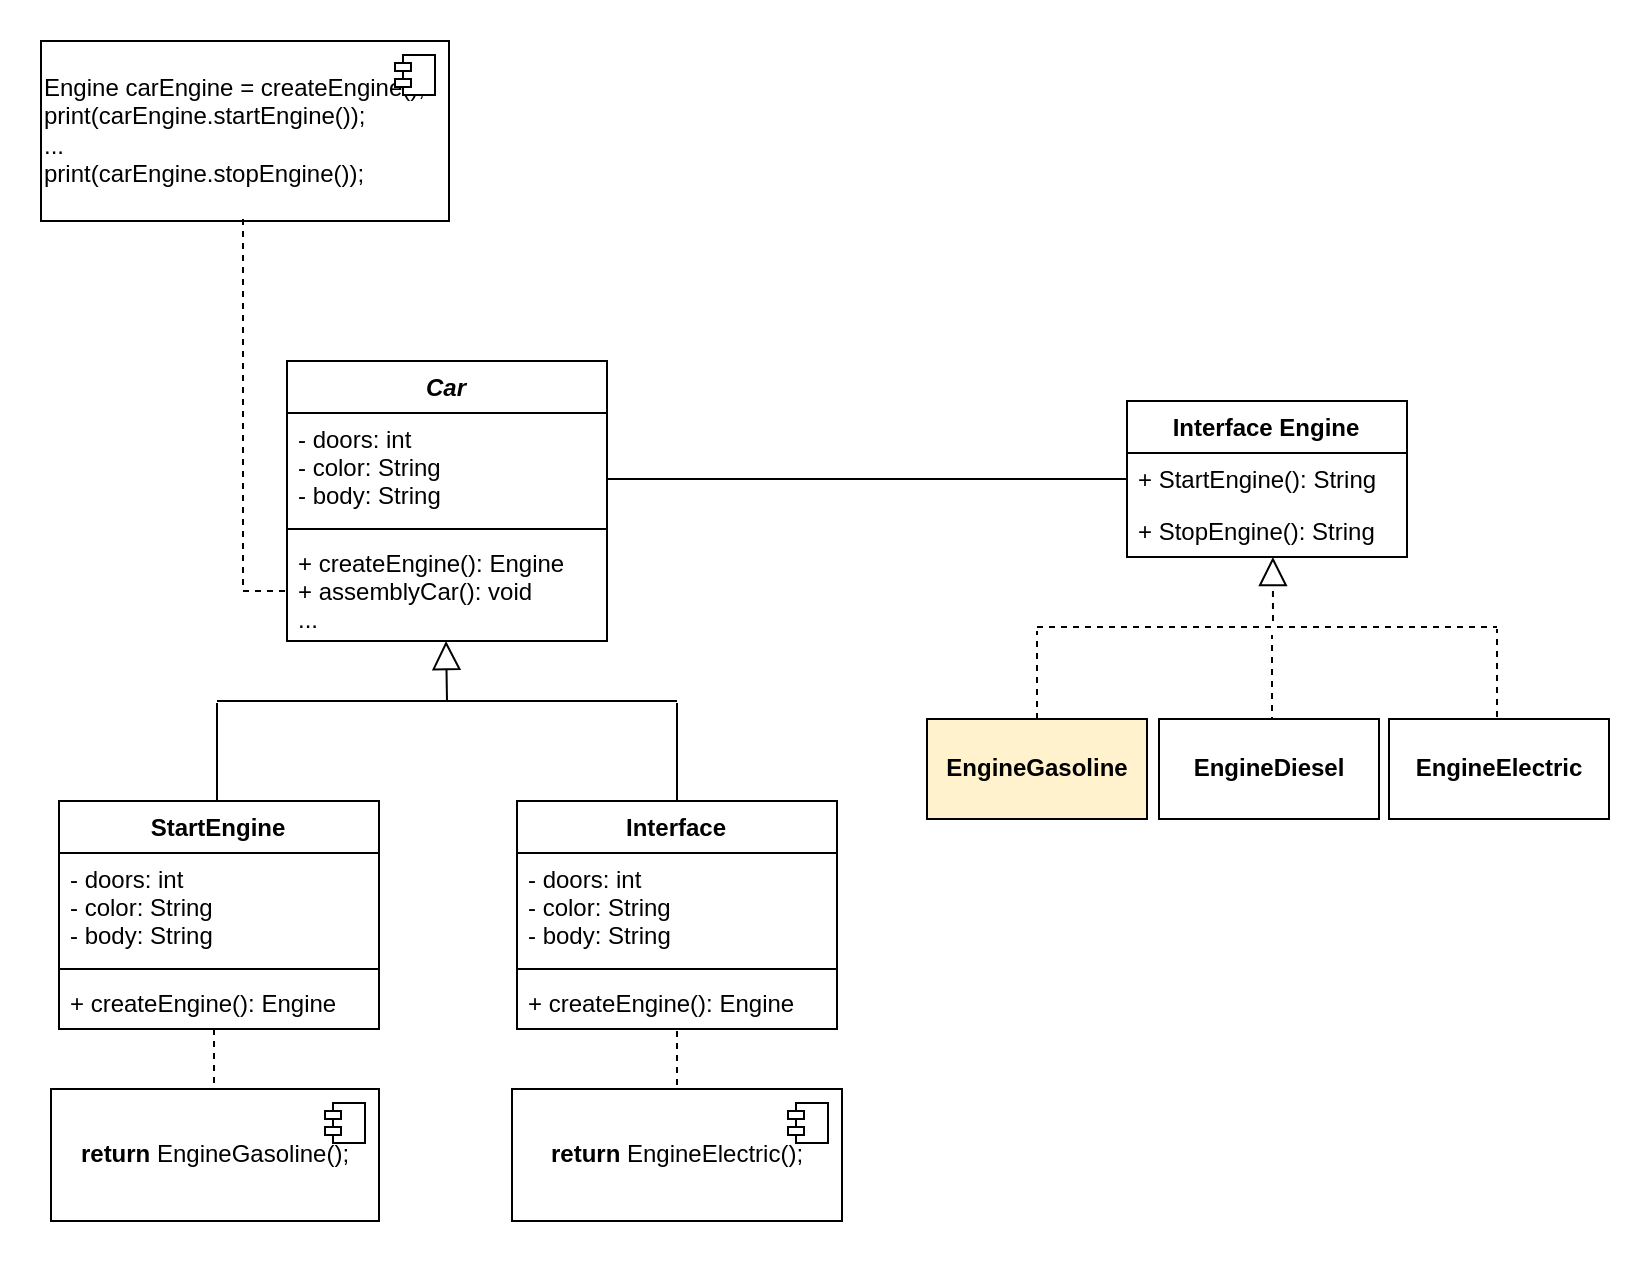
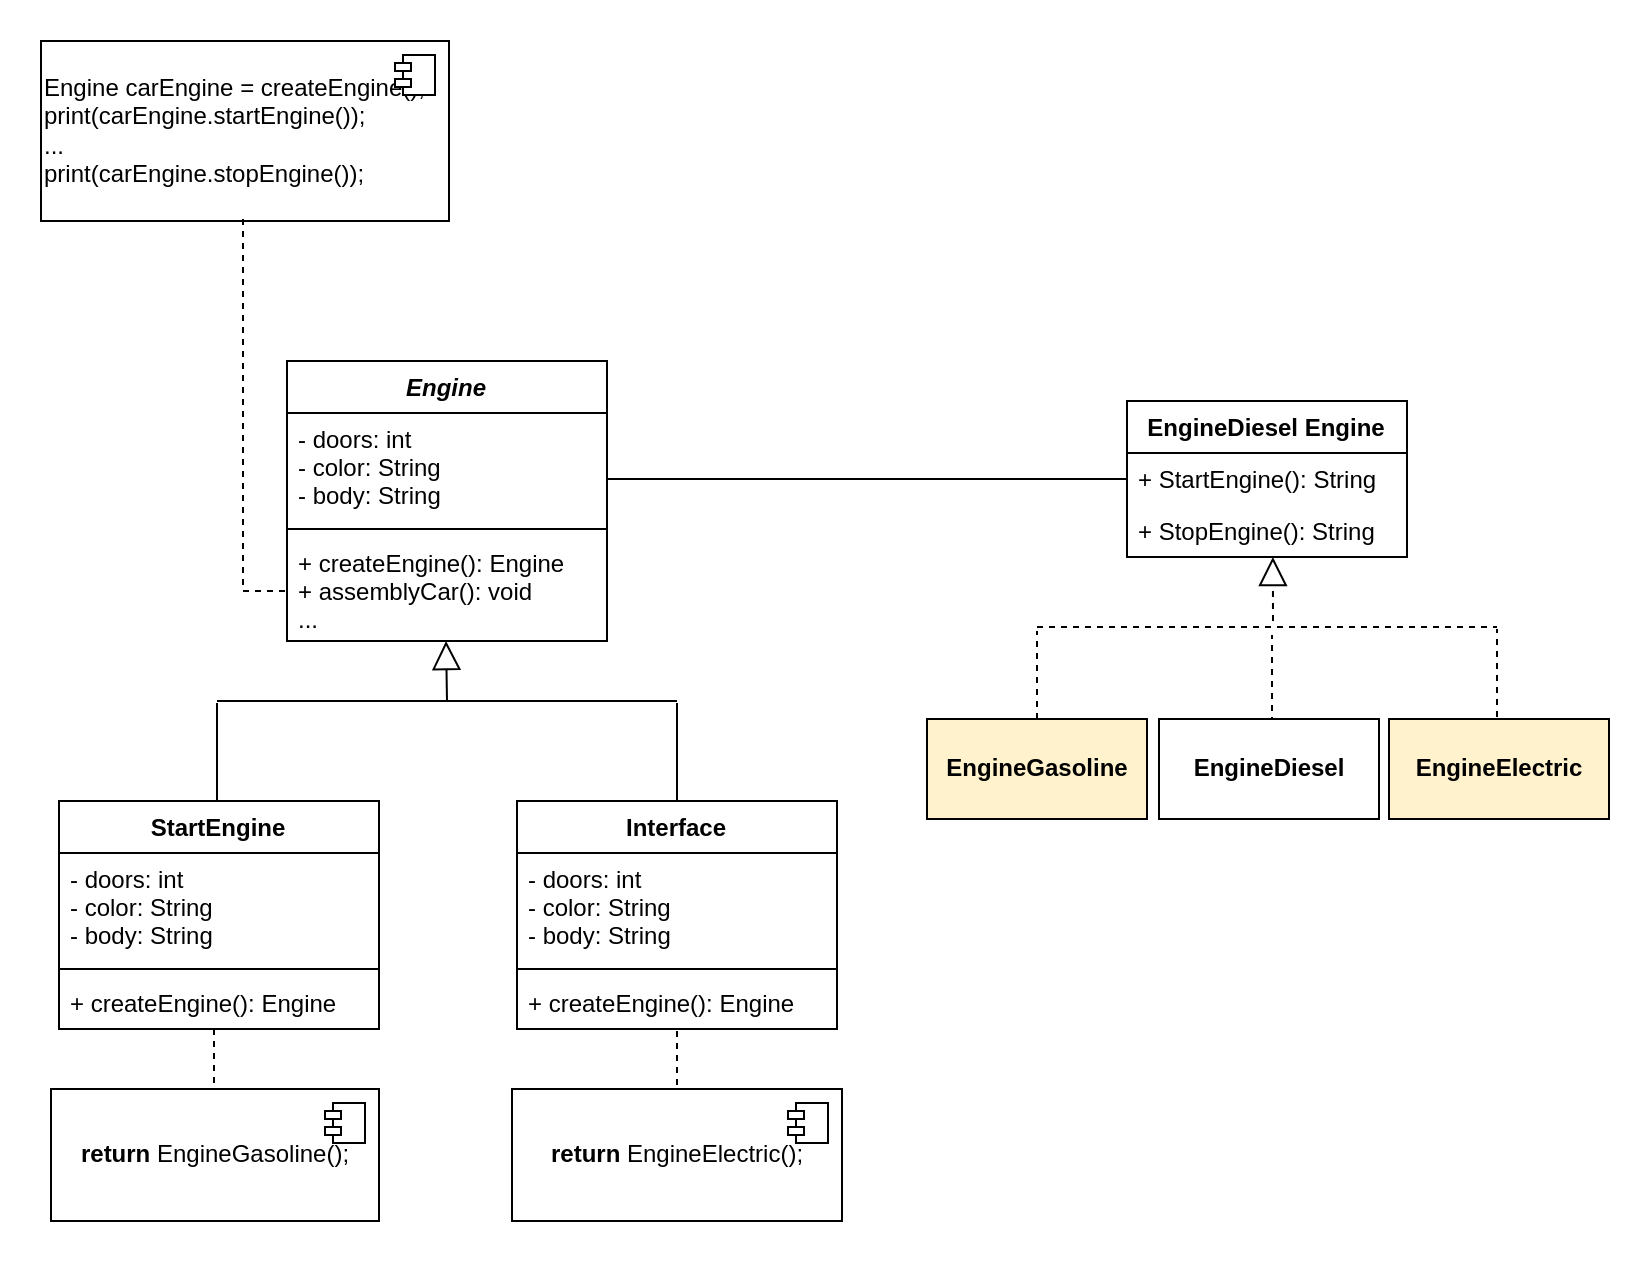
- <mxCell id="13" value="Car" style="swimlane;fontStyle=3;align=center;verticalAlign=top;childLayout=stackLayout;horizontal=1;startSize=26;horizontalStack=0;resizeParent=1;resizeParentMax=0;resizeLast=0;collapsible=1;marginBottom=0;" parent="1" vertex="1"><mxGeometry x="143" y="180" width="160" height="140" as="geometry" /></mxCell>
+ <mxCell id="13" value="Engine" style="swimlane;fontStyle=3;align=center;verticalAlign=top;childLayout=stackLayout;horizontal=1;startSize=26;horizontalStack=0;resizeParent=1;resizeParentMax=0;resizeLast=0;collapsible=1;marginBottom=0;" parent="1" vertex="1"><mxGeometry x="143" y="180" width="160" height="140" as="geometry" /></mxCell>
- <mxCell id="2" value="Interface Engine" style="swimlane;fontStyle=1;childLayout=stackLayout;horizontal=1;startSize=26;fillColor=none;horizontalStack=0;resizeParent=1;resizeParentMax=0;resizeLast=0;collapsible=1;marginBottom=0;" parent="1" vertex="1"><mxGeometry x="563" y="200" width="140" height="78" as="geometry" /></mxCell>
+ <mxCell id="2" value="EngineDiesel Engine" style="swimlane;fontStyle=1;childLayout=stackLayout;horizontal=1;startSize=26;fillColor=none;horizontalStack=0;resizeParent=1;resizeParentMax=0;resizeLast=0;collapsible=1;marginBottom=0;" parent="1" vertex="1"><mxGeometry x="563" y="200" width="140" height="78" as="geometry" /></mxCell>
- <mxCell id="12" value="&lt;b&gt;EngineElectric&lt;/b&gt;" style="html=1;" parent="1" vertex="1"><mxGeometry x="694" y="359" width="110" height="50" as="geometry" /></mxCell>
+ <mxCell id="12" value="&lt;b&gt;EngineElectric&lt;/b&gt;" style="html=1;fillColor=#fff2cc;" parent="1" vertex="1"><mxGeometry x="694" y="359" width="110" height="50" as="geometry" /></mxCell>
